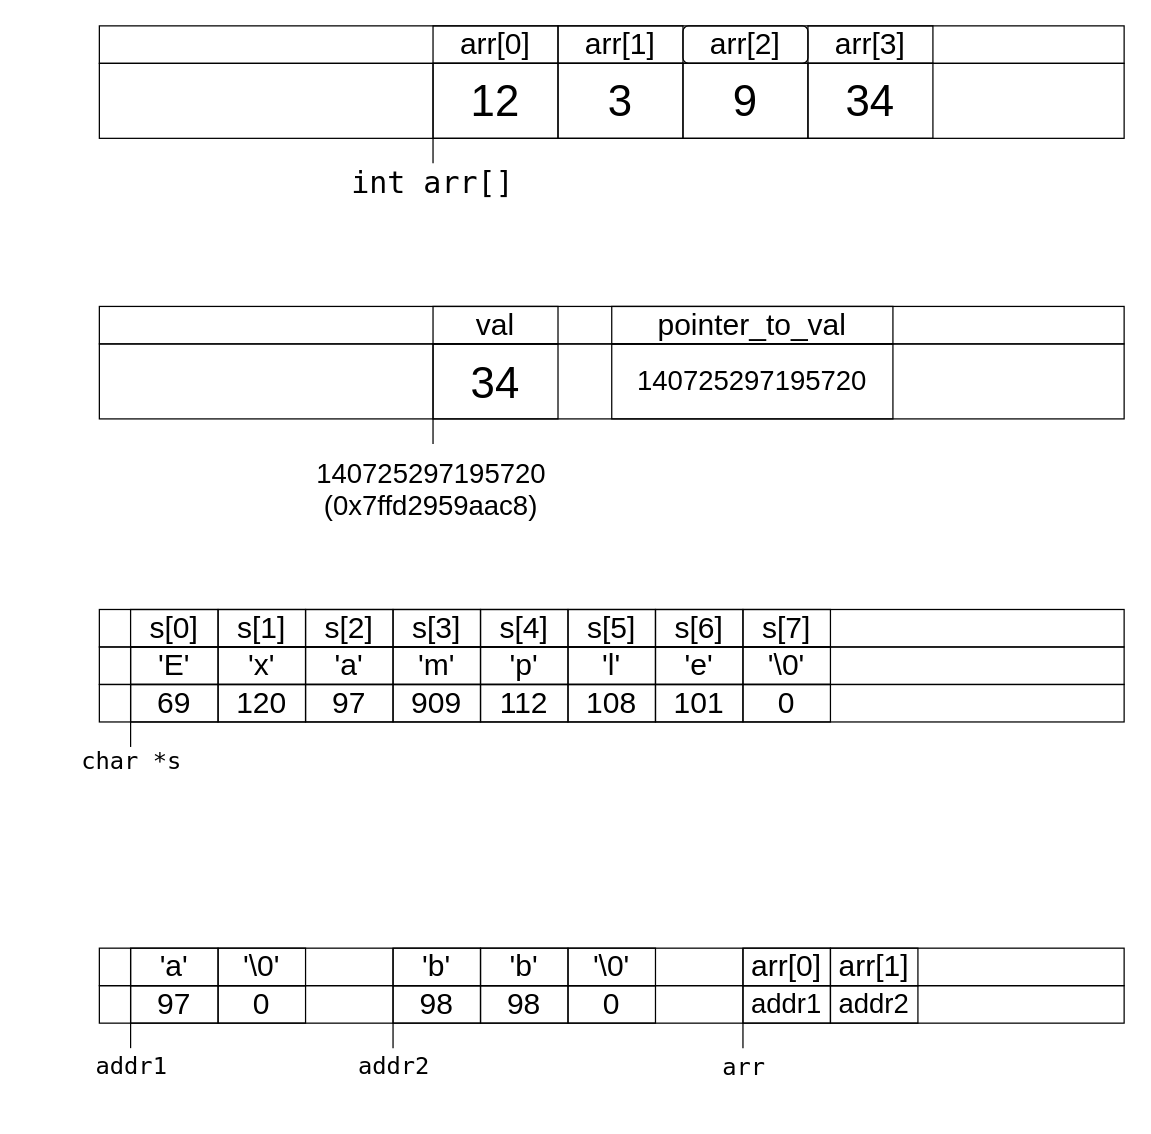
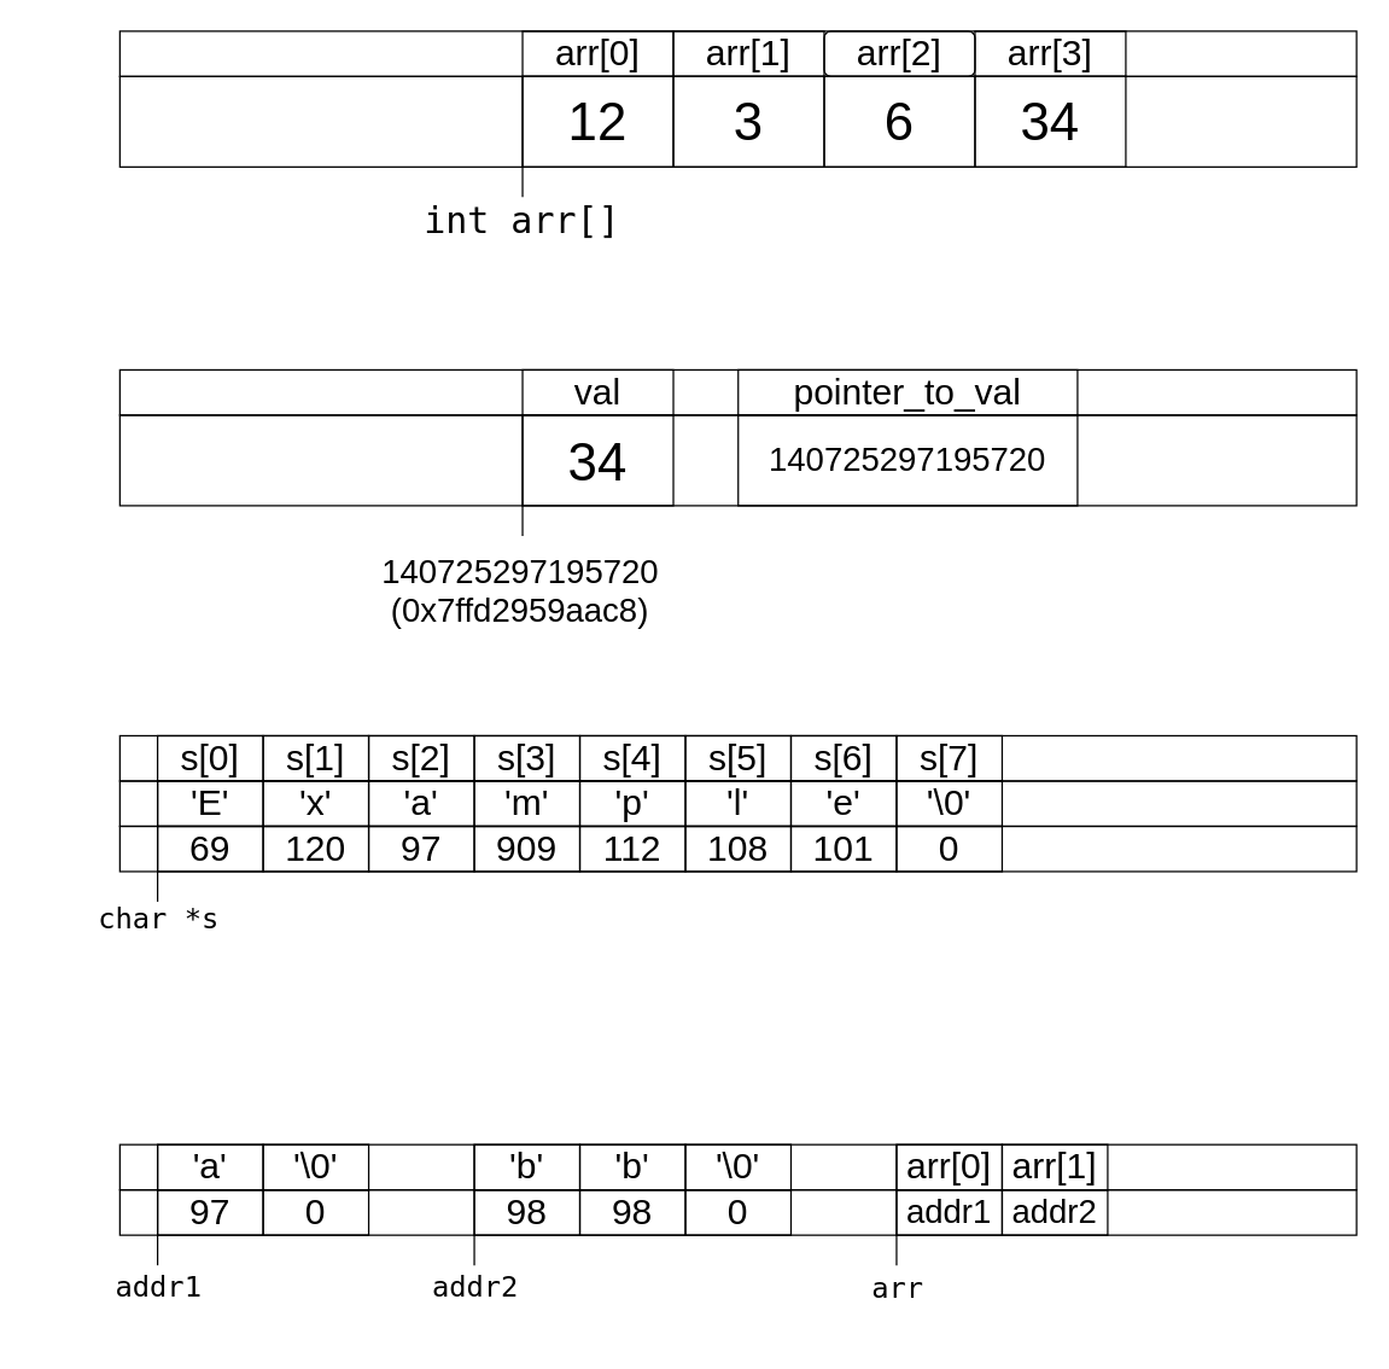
- <mxCell id="9" value="&lt;span style=&quot;font-size: 35px;&quot;&gt;9&lt;/span&gt;" style="rounded=0;whiteSpace=wrap;html=1;fillColor=none;" parent="1" vertex="1"><mxGeometry x="546" y="50" width="100" height="60" as="geometry" /></mxCell>
+ <mxCell id="9" value="&lt;span style=&quot;font-size: 35px;&quot;&gt;6&lt;/span&gt;" style="rounded=0;whiteSpace=wrap;html=1;fillColor=none;" parent="1" vertex="1"><mxGeometry x="546" y="50" width="100" height="60" as="geometry" /></mxCell>
